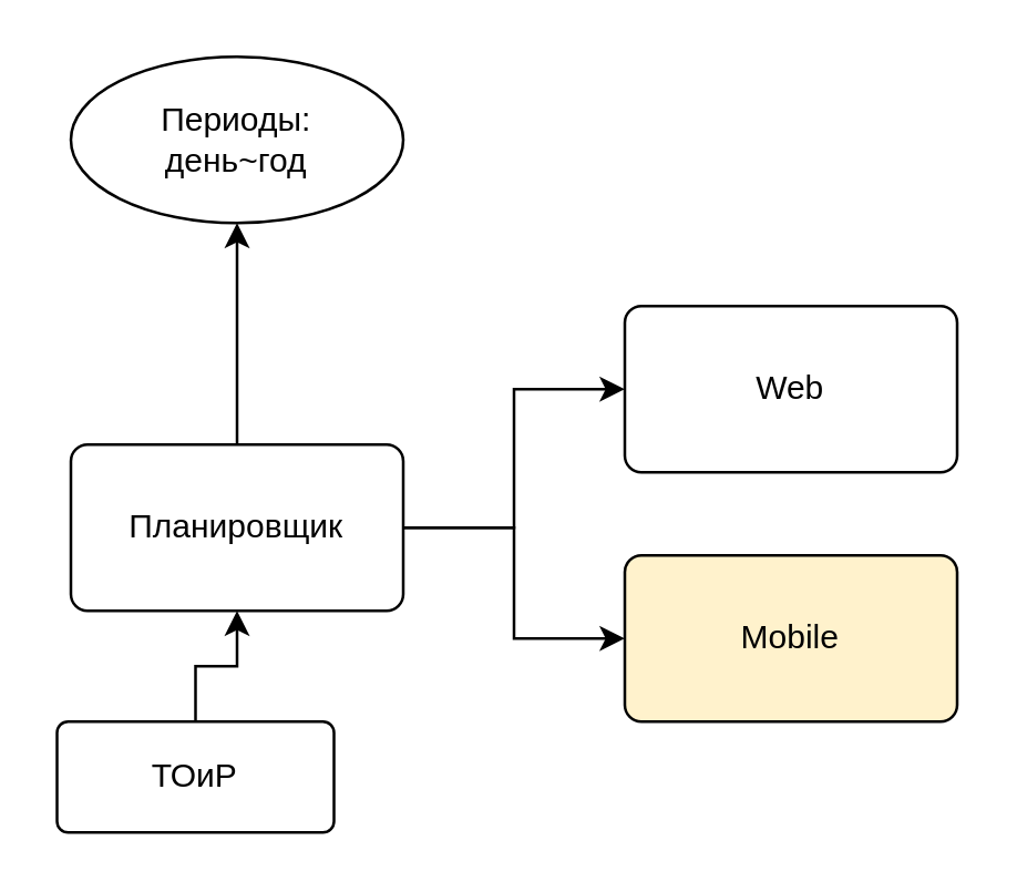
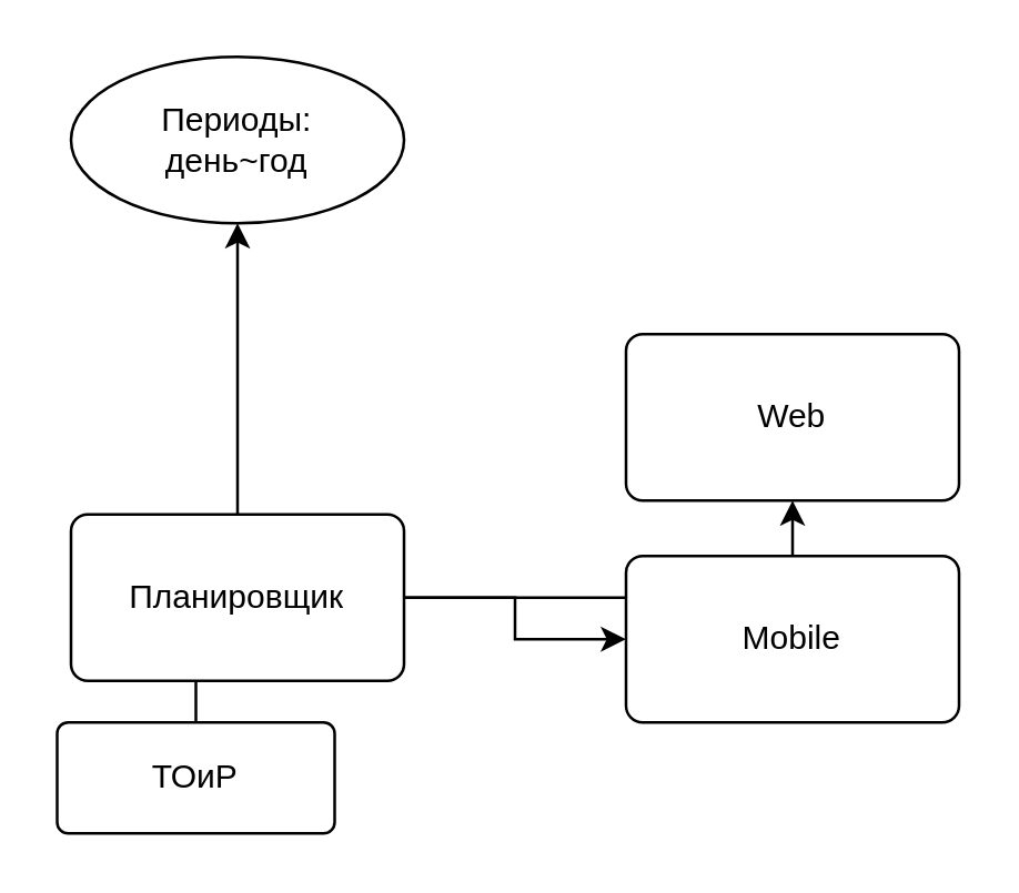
- <mxCell id="8" value="Web" style="whiteSpace=wrap;html=1;rounded=1;arcSize=10;" vertex="1" parent="1"><mxGeometry x="225" y="110" width="120" height="60" as="geometry" /></mxCell>
+ <mxCell id="8" value="Web" style="whiteSpace=wrap;html=1;rounded=1;arcSize=10;" vertex="1" parent="1"><mxGeometry x="225" y="120" width="120" height="60" as="geometry" /></mxCell>
- <mxCell id="7" value="Планировщик" style="whiteSpace=wrap;html=1;rounded=1;arcSize=10;" vertex="1" parent="1"><mxGeometry x="25" y="160" width="120" height="60" as="geometry" /></mxCell>
+ <mxCell id="7" value="Планировщик" style="whiteSpace=wrap;html=1;rounded=1;arcSize=10;" vertex="1" parent="1"><mxGeometry x="25" y="185" width="120" height="60" as="geometry" /></mxCell>
- <mxCell id="9" value="Mobile" style="whiteSpace=wrap;html=1;rounded=1;arcSize=10;fillColor=#fff2cc;" vertex="1" parent="1"><mxGeometry x="225" y="200" width="120" height="60" as="geometry" /></mxCell>
+ <mxCell id="9" value="Mobile" style="whiteSpace=wrap;html=1;rounded=1;arcSize=10;" vertex="1" parent="1"><mxGeometry x="225" y="200" width="120" height="60" as="geometry" /></mxCell>
